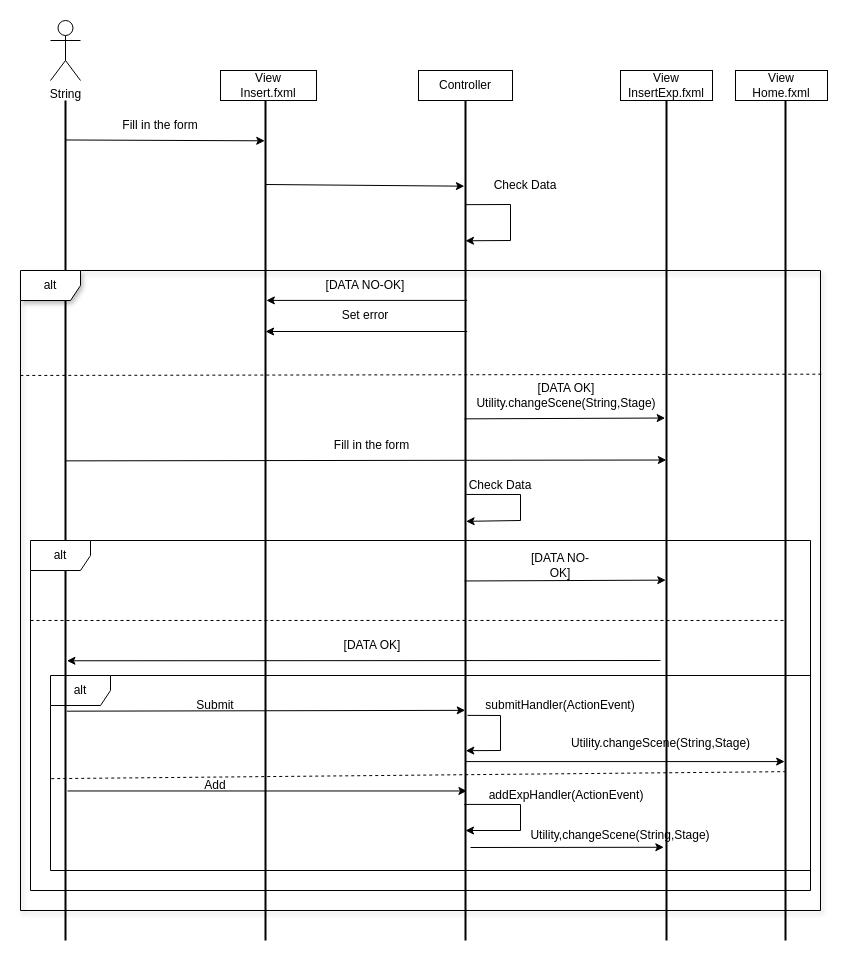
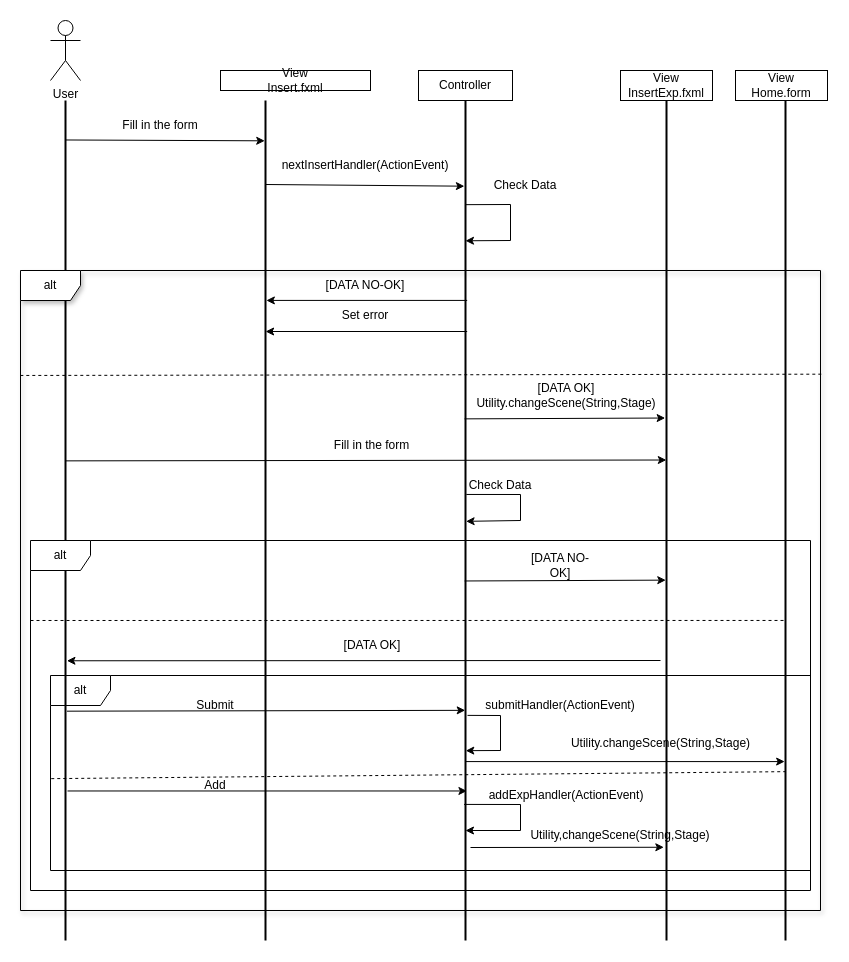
- <mxCell id="5" value="View&lt;br&gt;Insert.fxml" style="rounded=0;whiteSpace=wrap;html=1;" vertex="1" parent="1"><mxGeometry x="220" y="70" width="96" height="30" as="geometry" /></mxCell>
+ <mxCell id="5" value="View&lt;br&gt;Insert.fxml" style="rounded=0;whiteSpace=wrap;html=1;" vertex="1" parent="1"><mxGeometry x="220" y="70" width="150" height="20" as="geometry" /></mxCell>
- <mxCell id="37" value="View&lt;br&gt;Home.fxml" style="rounded=0;whiteSpace=wrap;html=1;" vertex="1" parent="1"><mxGeometry x="735" y="70" width="92" height="30" as="geometry" /></mxCell>
+ <mxCell id="37" value="View&lt;br&gt;Home.form" style="rounded=0;whiteSpace=wrap;html=1;" vertex="1" parent="1"><mxGeometry x="735" y="70" width="92" height="30" as="geometry" /></mxCell>
- <mxCell id="8" value="String" style="shape=umlActor;verticalLabelPosition=bottom;verticalAlign=top;html=1;outlineConnect=0;" vertex="1" parent="1"><mxGeometry x="50" y="20" width="30" height="60" as="geometry" /></mxCell>
+ <mxCell id="8" value="User" style="shape=umlActor;verticalLabelPosition=bottom;verticalAlign=top;html=1;outlineConnect=0;" vertex="1" parent="1"><mxGeometry x="50" y="20" width="30" height="60" as="geometry" /></mxCell>
+ <mxCell id="12" value="nextInsertHandler(ActionEvent)" style="text;html=1;strokeColor=none;fillColor=none;align=center;verticalAlign=middle;whiteSpace=wrap;rounded=0;" vertex="1" parent="1"><mxGeometry x="285" y="150" width="160" height="30" as="geometry" /></mxCell>
